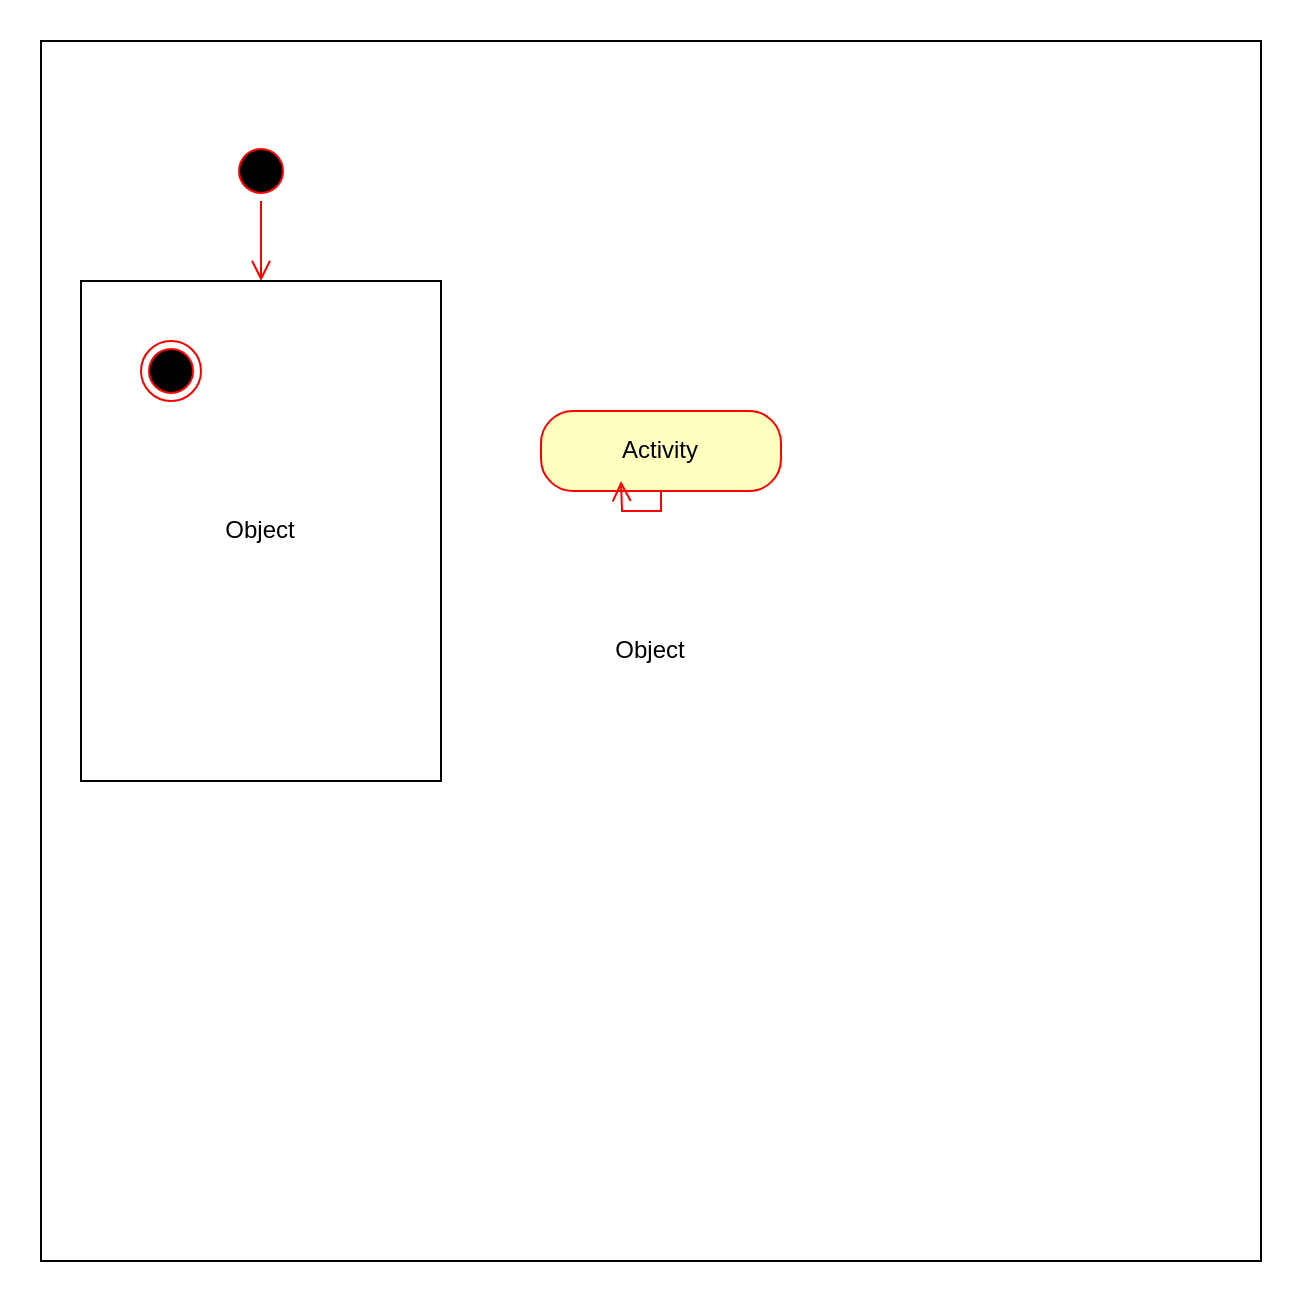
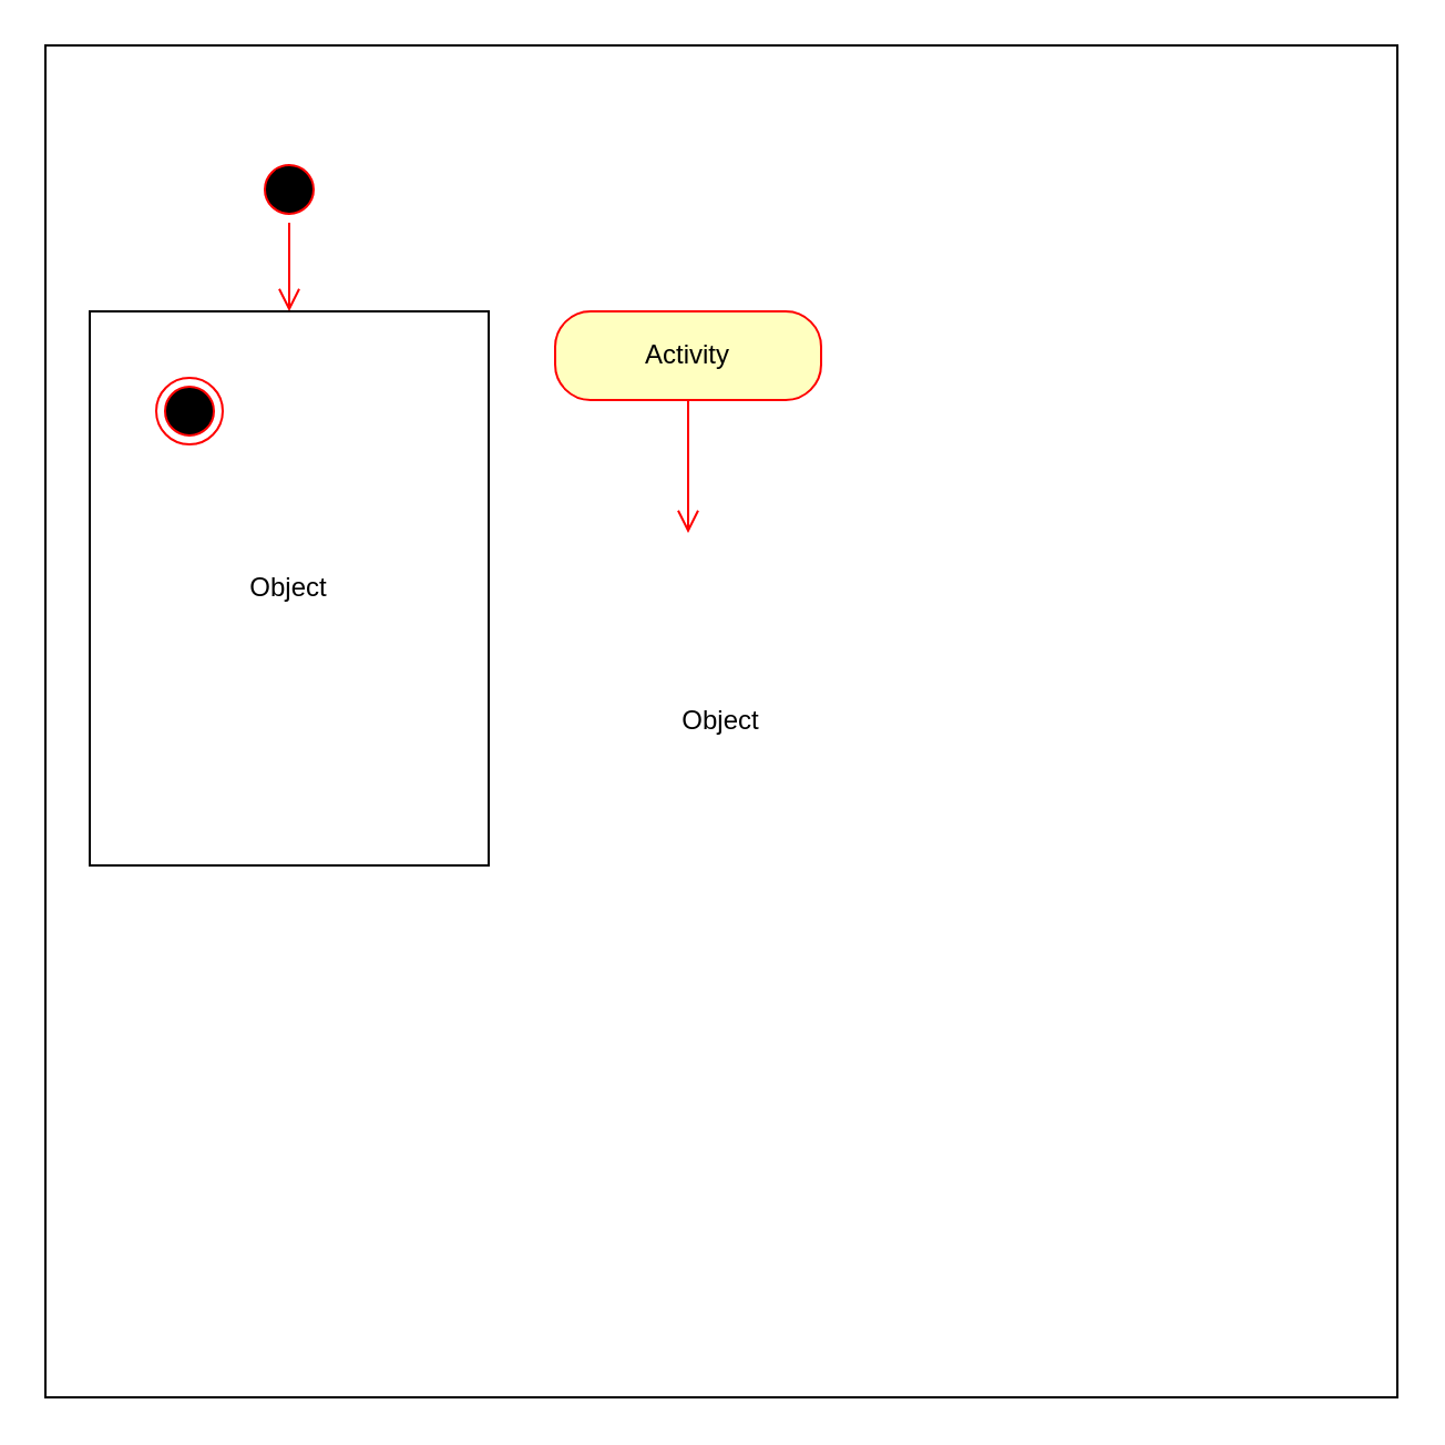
- <mxCell id="7" value="Activity" style="rounded=1;whiteSpace=wrap;html=1;arcSize=40;fontColor=#000000;fillColor=#ffffc0;strokeColor=#ff0000;" vertex="1" parent="1"><mxGeometry x="270" y="205" width="120" height="40" as="geometry" /></mxCell>
+ <mxCell id="7" value="Activity" style="rounded=1;whiteSpace=wrap;html=1;arcSize=40;fontColor=#000000;fillColor=#ffffc0;strokeColor=#ff0000;" vertex="1" parent="1"><mxGeometry x="250" y="140" width="120" height="40" as="geometry" /></mxCell>
